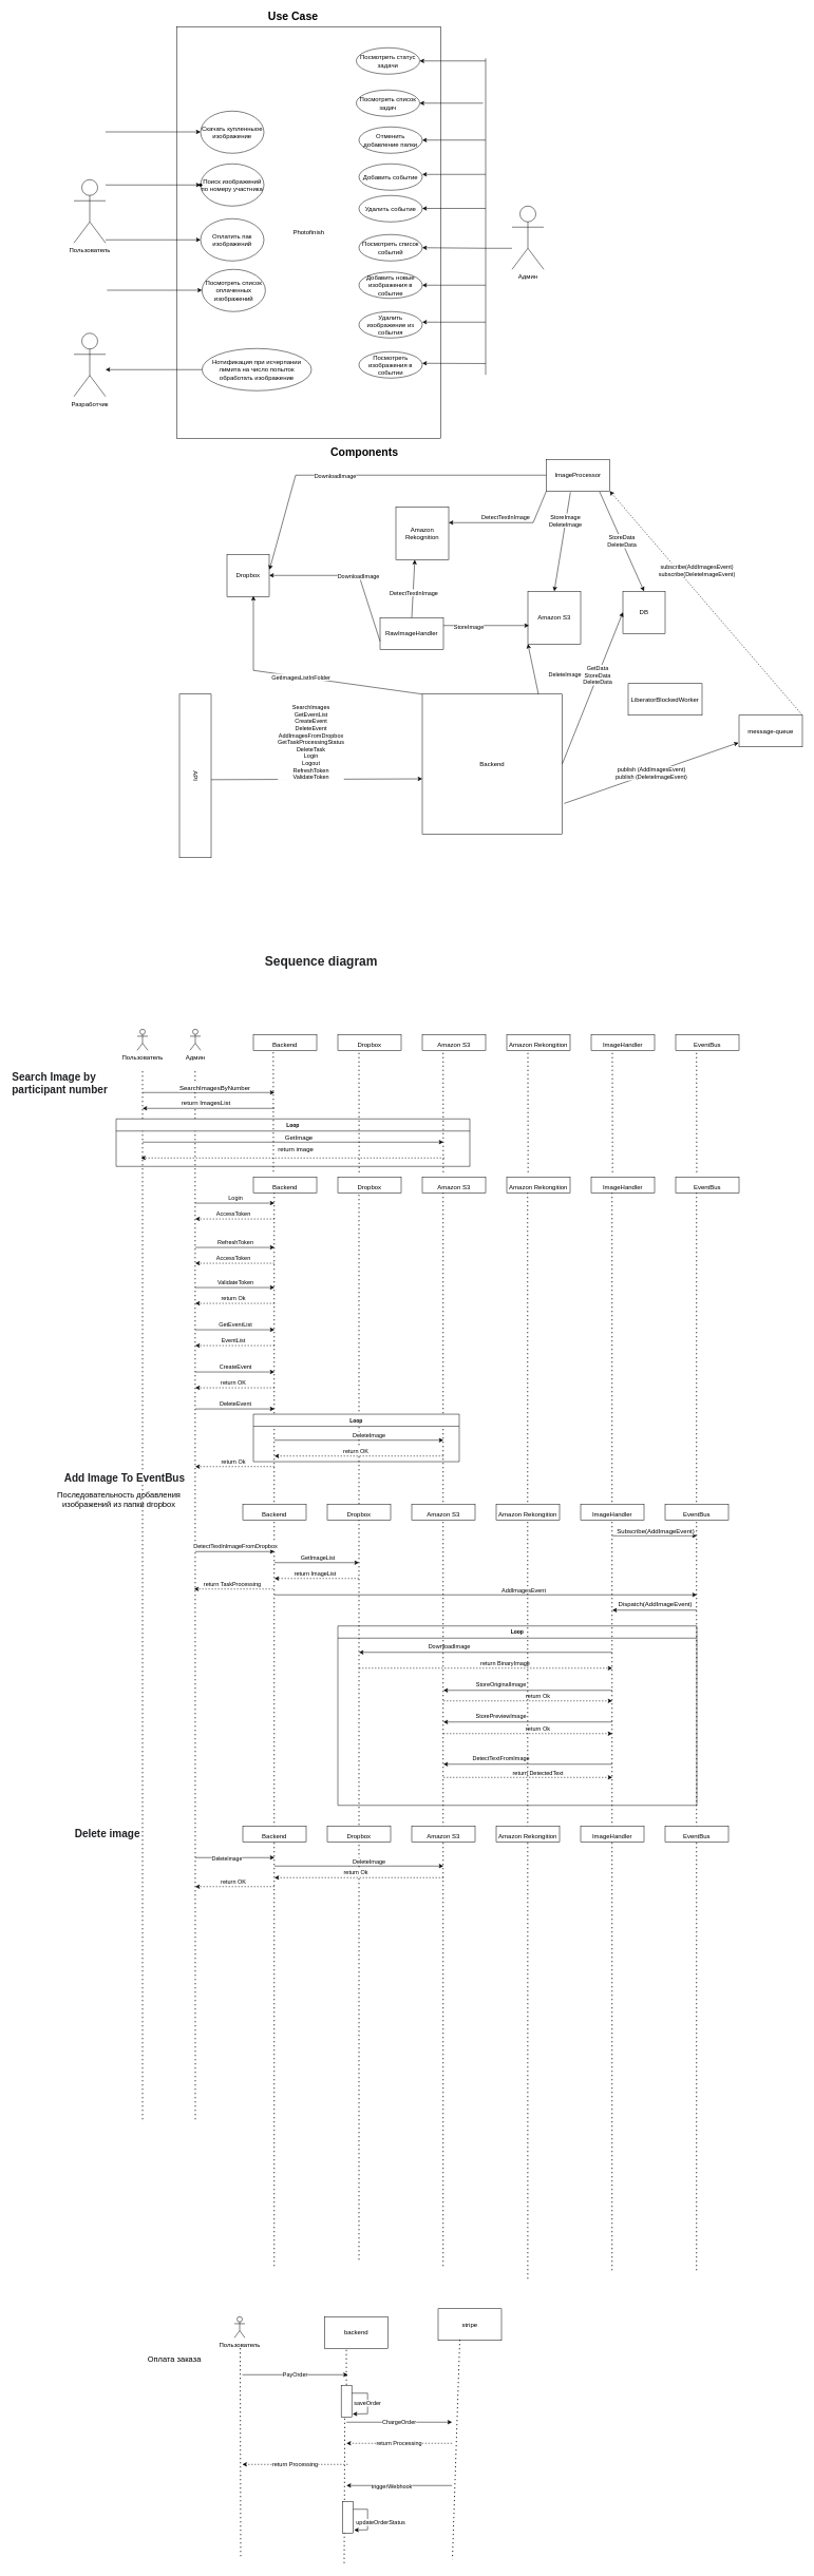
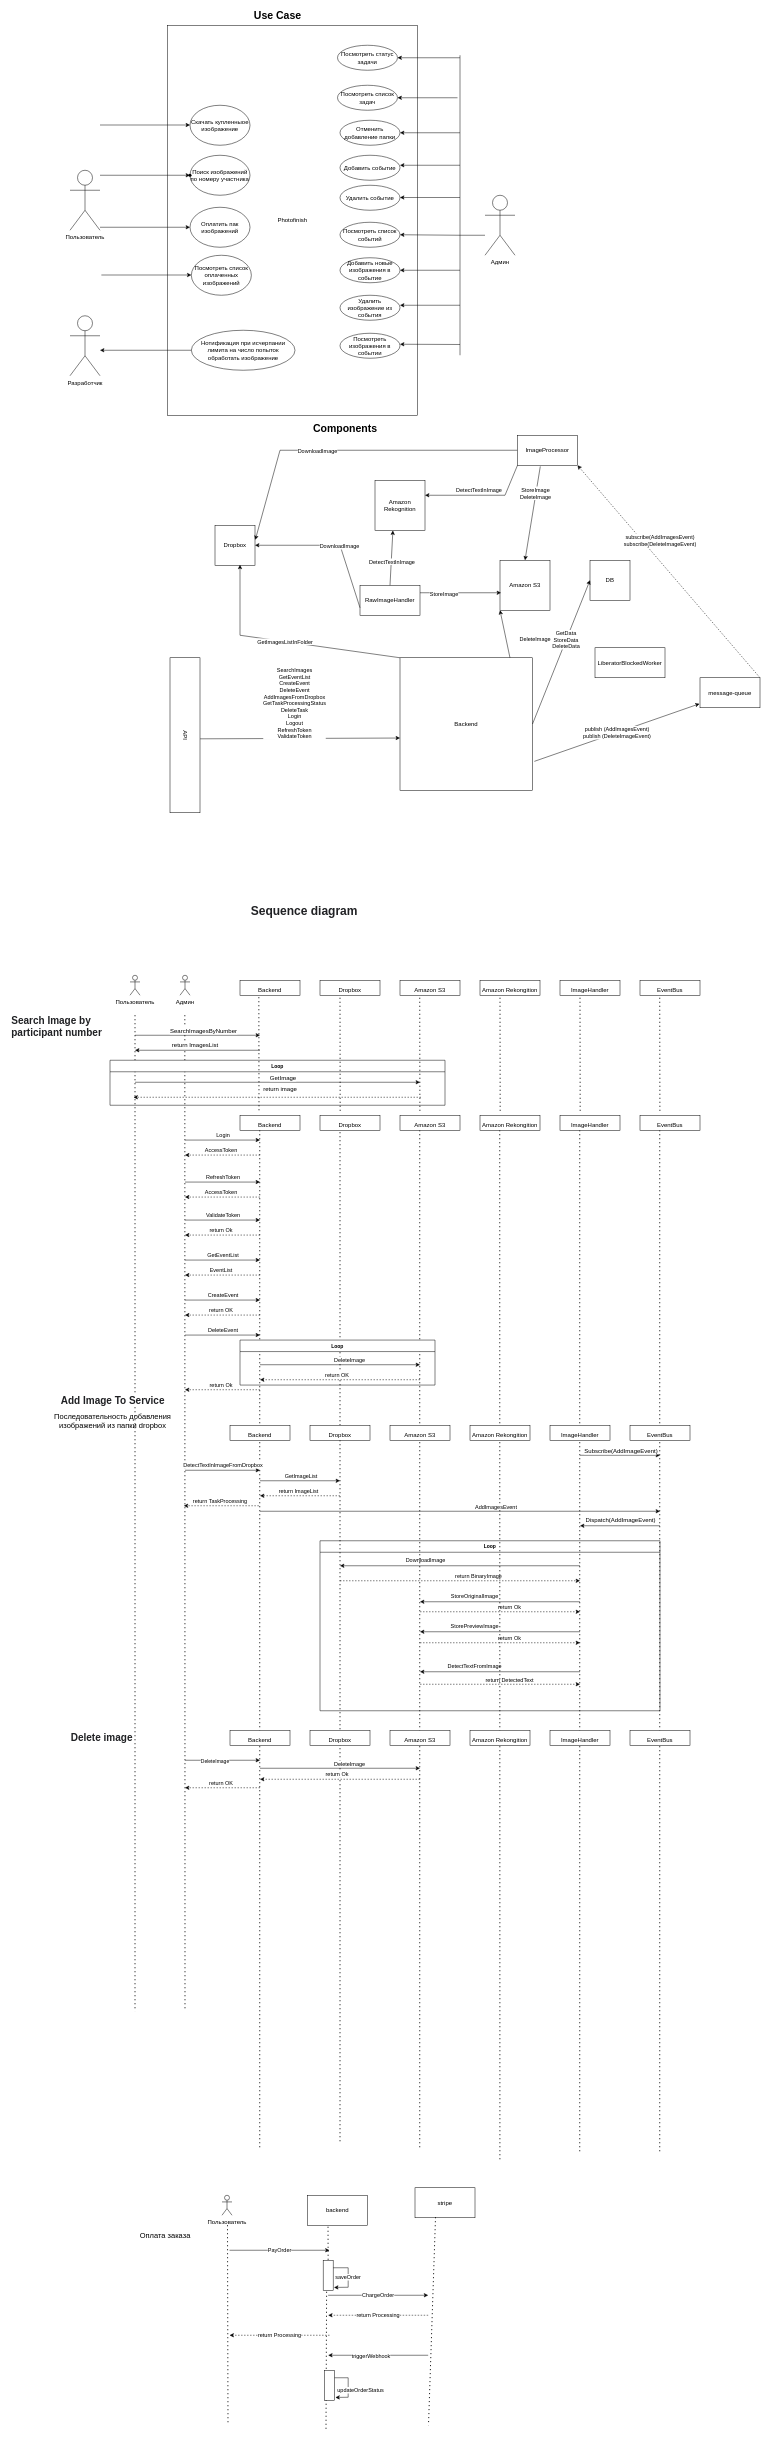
- <mxCell id="46" value="StoreData&lt;br&gt;DeleteData" style="endArrow=classic;html=1;rounded=0;entryX=0.5;entryY=0;entryDx=0;entryDy=0;exitX=0.84;exitY=1.021;exitDx=0;exitDy=0;exitPerimeter=0;" parent="1" source="105" target="21" edge="1"><mxGeometry width="50" height="50" relative="1" as="geometry"><mxPoint x="964" y="1450" as="sourcePoint" /><mxPoint x="994" y="1444" as="targetPoint" /></mxGeometry></mxCell>
- <mxCell id="134" value="&lt;span style=&quot;color: rgb(32 , 33 , 36) ; font-style: normal ; letter-spacing: normal ; text-align: left ; text-indent: 0px ; text-transform: none ; word-spacing: 0px ; background-color: rgb(255 , 255 , 255) ; display: inline ; float: none&quot;&gt;&lt;font style=&quot;font-size: 20px&quot;&gt;Add Image To EventBus&lt;/font&gt;&lt;/span&gt;" style="text;whiteSpace=wrap;html=1;fontSize=21;fontStyle=1" parent="1" vertex="1"><mxGeometry x="119" y="2780" width="270" height="40" as="geometry" /></mxCell>
+ <mxCell id="134" value="&lt;span style=&quot;color: rgb(32 , 33 , 36) ; font-style: normal ; letter-spacing: normal ; text-align: left ; text-indent: 0px ; text-transform: none ; word-spacing: 0px ; background-color: rgb(255 , 255 , 255) ; display: inline ; float: none&quot;&gt;&lt;font style=&quot;font-size: 20px&quot;&gt;Add Image To Service&lt;/font&gt;&lt;/span&gt;" style="text;whiteSpace=wrap;html=1;fontSize=21;fontStyle=1" parent="1" vertex="1"><mxGeometry x="119" y="2780" width="270" height="40" as="geometry" /></mxCell>
